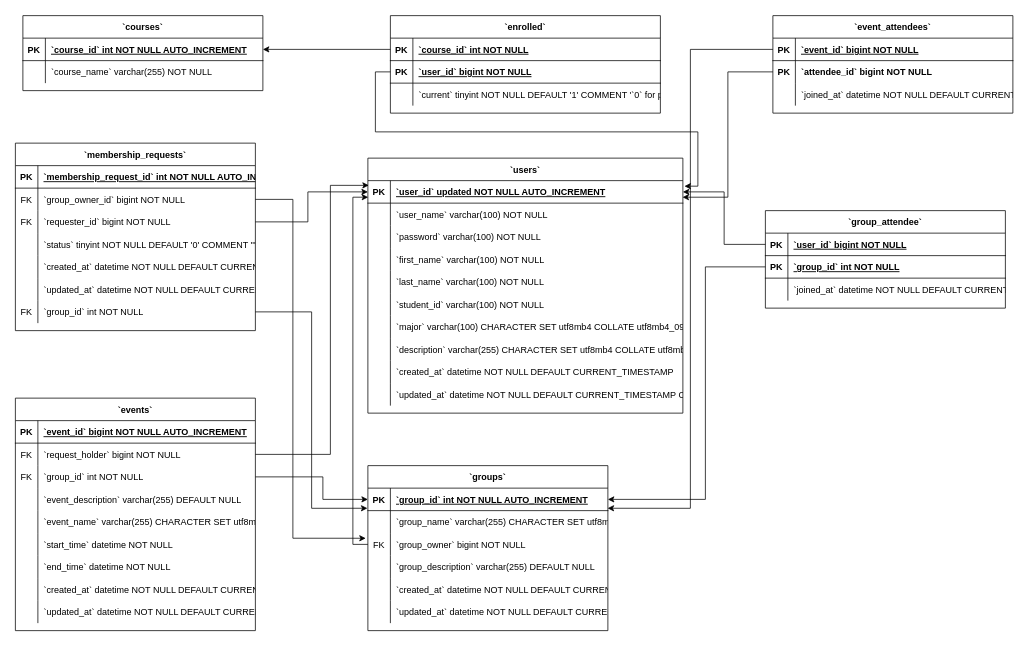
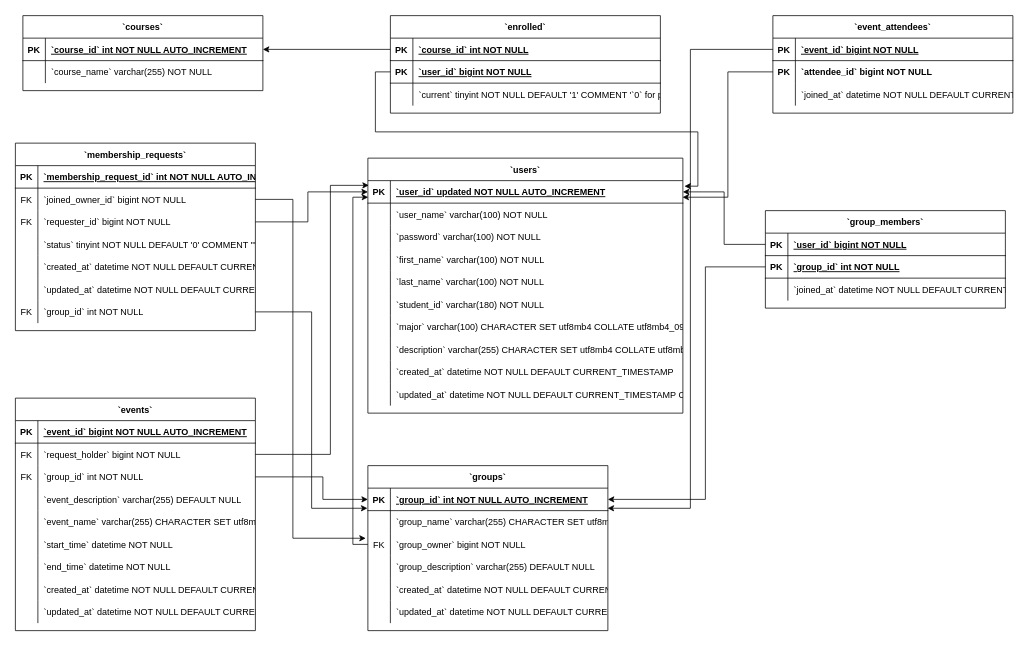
- <mxCell id="92" value="`group_owner_id` bigint NOT NULL" style="shape=partialRectangle;overflow=hidden;connectable=0;fillColor=none;align=left;top=0;left=0;bottom=0;right=0;spacingLeft=6;" vertex="1" parent="90"><mxGeometry x="30.0" width="290.0" height="30" as="geometry"><mxRectangle width="290.0" height="30" as="alternateBounds" /></mxGeometry></mxCell>
+ <mxCell id="92" value="`joined_owner_id` bigint NOT NULL" style="shape=partialRectangle;overflow=hidden;connectable=0;fillColor=none;align=left;top=0;left=0;bottom=0;right=0;spacingLeft=6;" vertex="1" parent="90"><mxGeometry x="30.0" width="290.0" height="30" as="geometry"><mxRectangle width="290.0" height="30" as="alternateBounds" /></mxGeometry></mxCell>
- <mxCell id="57" value="`group_attendee`" style="shape=table;startSize=30;container=1;collapsible=1;childLayout=tableLayout;fixedRows=1;rowLines=0;fontStyle=1;align=center;resizeLast=1;" vertex="1" parent="1"><mxGeometry x="1020" y="280" width="320" height="130" as="geometry" /></mxCell>
+ <mxCell id="57" value="`group_members`" style="shape=table;startSize=30;container=1;collapsible=1;childLayout=tableLayout;fixedRows=1;rowLines=0;fontStyle=1;align=center;resizeLast=1;" vertex="1" parent="1"><mxGeometry x="1020" y="280" width="320" height="130" as="geometry" /></mxCell>
- <mxCell id="126" value="`student_id` varchar(100) NOT NULL" style="shape=partialRectangle;overflow=hidden;connectable=0;fillColor=none;align=left;top=0;left=0;bottom=0;right=0;spacingLeft=6;" vertex="1" parent="124"><mxGeometry x="30" width="390" height="30" as="geometry"><mxRectangle width="390" height="30" as="alternateBounds" /></mxGeometry></mxCell>
+ <mxCell id="126" value="`student_id` varchar(180) NOT NULL" style="shape=partialRectangle;overflow=hidden;connectable=0;fillColor=none;align=left;top=0;left=0;bottom=0;right=0;spacingLeft=6;" vertex="1" parent="124"><mxGeometry x="30" width="390" height="30" as="geometry"><mxRectangle width="390" height="30" as="alternateBounds" /></mxGeometry></mxCell>
